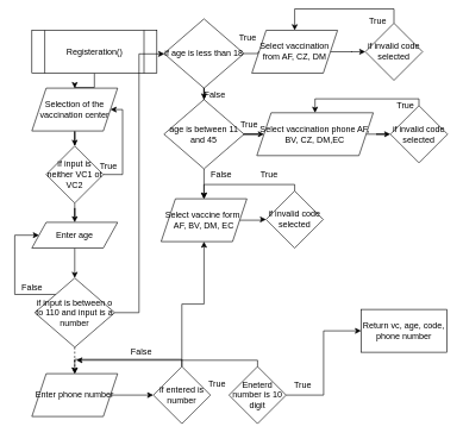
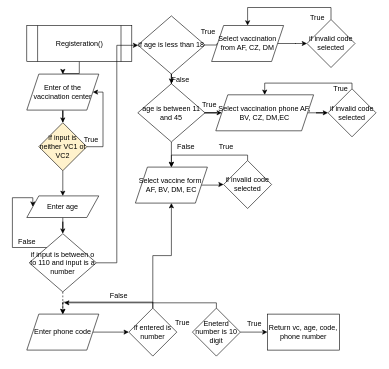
- <mxCell id="8" value="Selection of the vaccination center" style="shape=parallelogram;perimeter=parallelogramPerimeter;whiteSpace=wrap;html=1;fixedSize=1;fillColor=#ffffff;" vertex="1" parent="1"><mxGeometry x="44" y="123" width="120" height="60" as="geometry" /></mxCell>
+ <mxCell id="8" value="Enter of the vaccination center" style="shape=parallelogram;perimeter=parallelogramPerimeter;whiteSpace=wrap;html=1;fixedSize=1;fillColor=#ffffff;" vertex="1" parent="1"><mxGeometry x="44" y="123" width="120" height="60" as="geometry" /></mxCell>
- <mxCell id="6" value="if input is neither VC1 ot VC2" style="rhombus;whiteSpace=wrap;html=1;fillColor=#ffffff;" vertex="1" parent="1"><mxGeometry x="64" y="204" width="80" height="80" as="geometry" /></mxCell>
+ <mxCell id="6" value="if input is neither VC1 ot VC2" style="rhombus;whiteSpace=wrap;html=1;fillColor=#fff2cc;" vertex="1" parent="1"><mxGeometry x="64" y="204" width="80" height="80" as="geometry" /></mxCell>
- <mxCell id="11" value="Enter age" style="shape=parallelogram;perimeter=parallelogramPerimeter;whiteSpace=wrap;html=1;fixedSize=1;" vertex="1" parent="1"><mxGeometry x="44" y="311" width="120" height="36" as="geometry" /></mxCell>
+ <mxCell id="11" value="Enter age" style="shape=parallelogram;perimeter=parallelogramPerimeter;whiteSpace=wrap;html=1;fixedSize=1;" vertex="1" parent="1"><mxGeometry x="44" y="326" width="120" height="36" as="geometry" /></mxCell>
- <mxCell id="50" value="Return vc, age, code, phone number" style="rounded=0;whiteSpace=wrap;html=1;fillColor=#ffffff;" vertex="1" parent="1"><mxGeometry x="505" y="433" width="120" height="60" as="geometry" /></mxCell>
+ <mxCell id="50" value="Return vc, age, code, phone number" style="rounded=0;whiteSpace=wrap;html=1;fillColor=#ffffff;" vertex="1" parent="1"><mxGeometry x="445" y="523" width="120" height="60" as="geometry" /></mxCell>
- <mxCell id="43" value="Enter phone number" style="shape=parallelogram;perimeter=parallelogramPerimeter;whiteSpace=wrap;html=1;fixedSize=1;" vertex="1" parent="1"><mxGeometry x="44" y="523" width="120" height="60" as="geometry" /></mxCell>
+ <mxCell id="43" value="Enter phone code" style="shape=parallelogram;perimeter=parallelogramPerimeter;whiteSpace=wrap;html=1;fixedSize=1;" vertex="1" parent="1"><mxGeometry x="44" y="523" width="120" height="60" as="geometry" /></mxCell>
